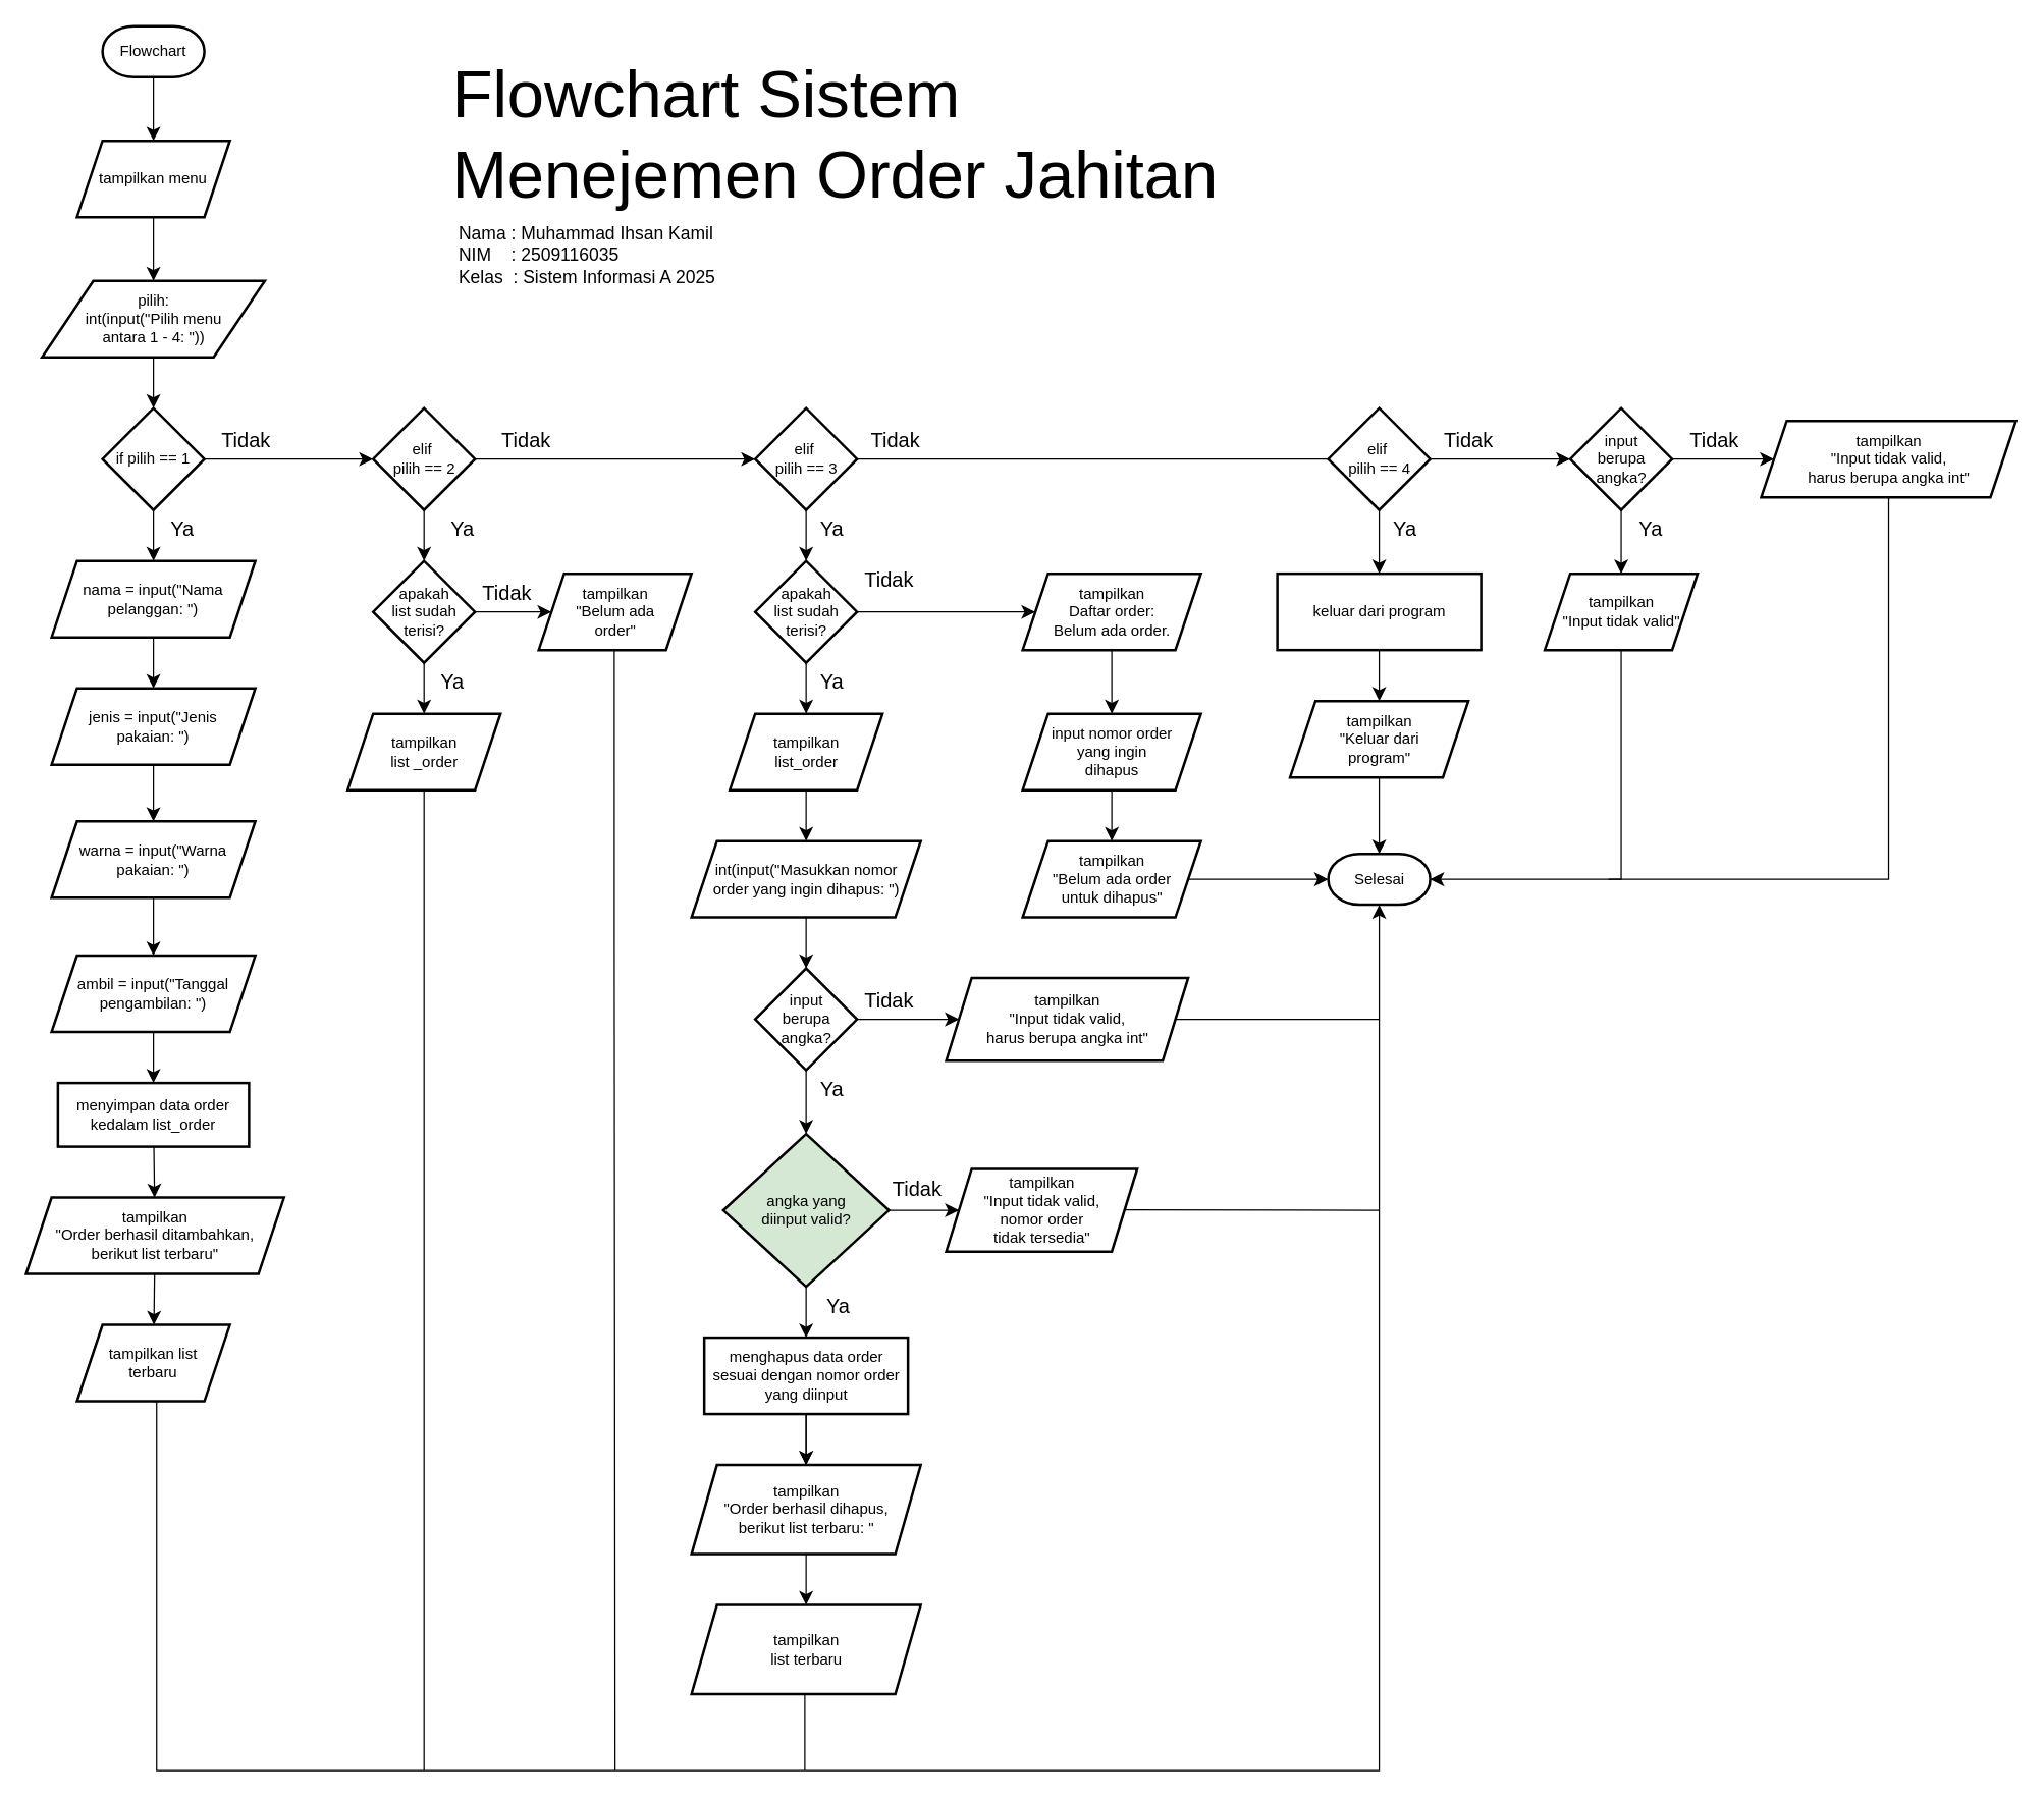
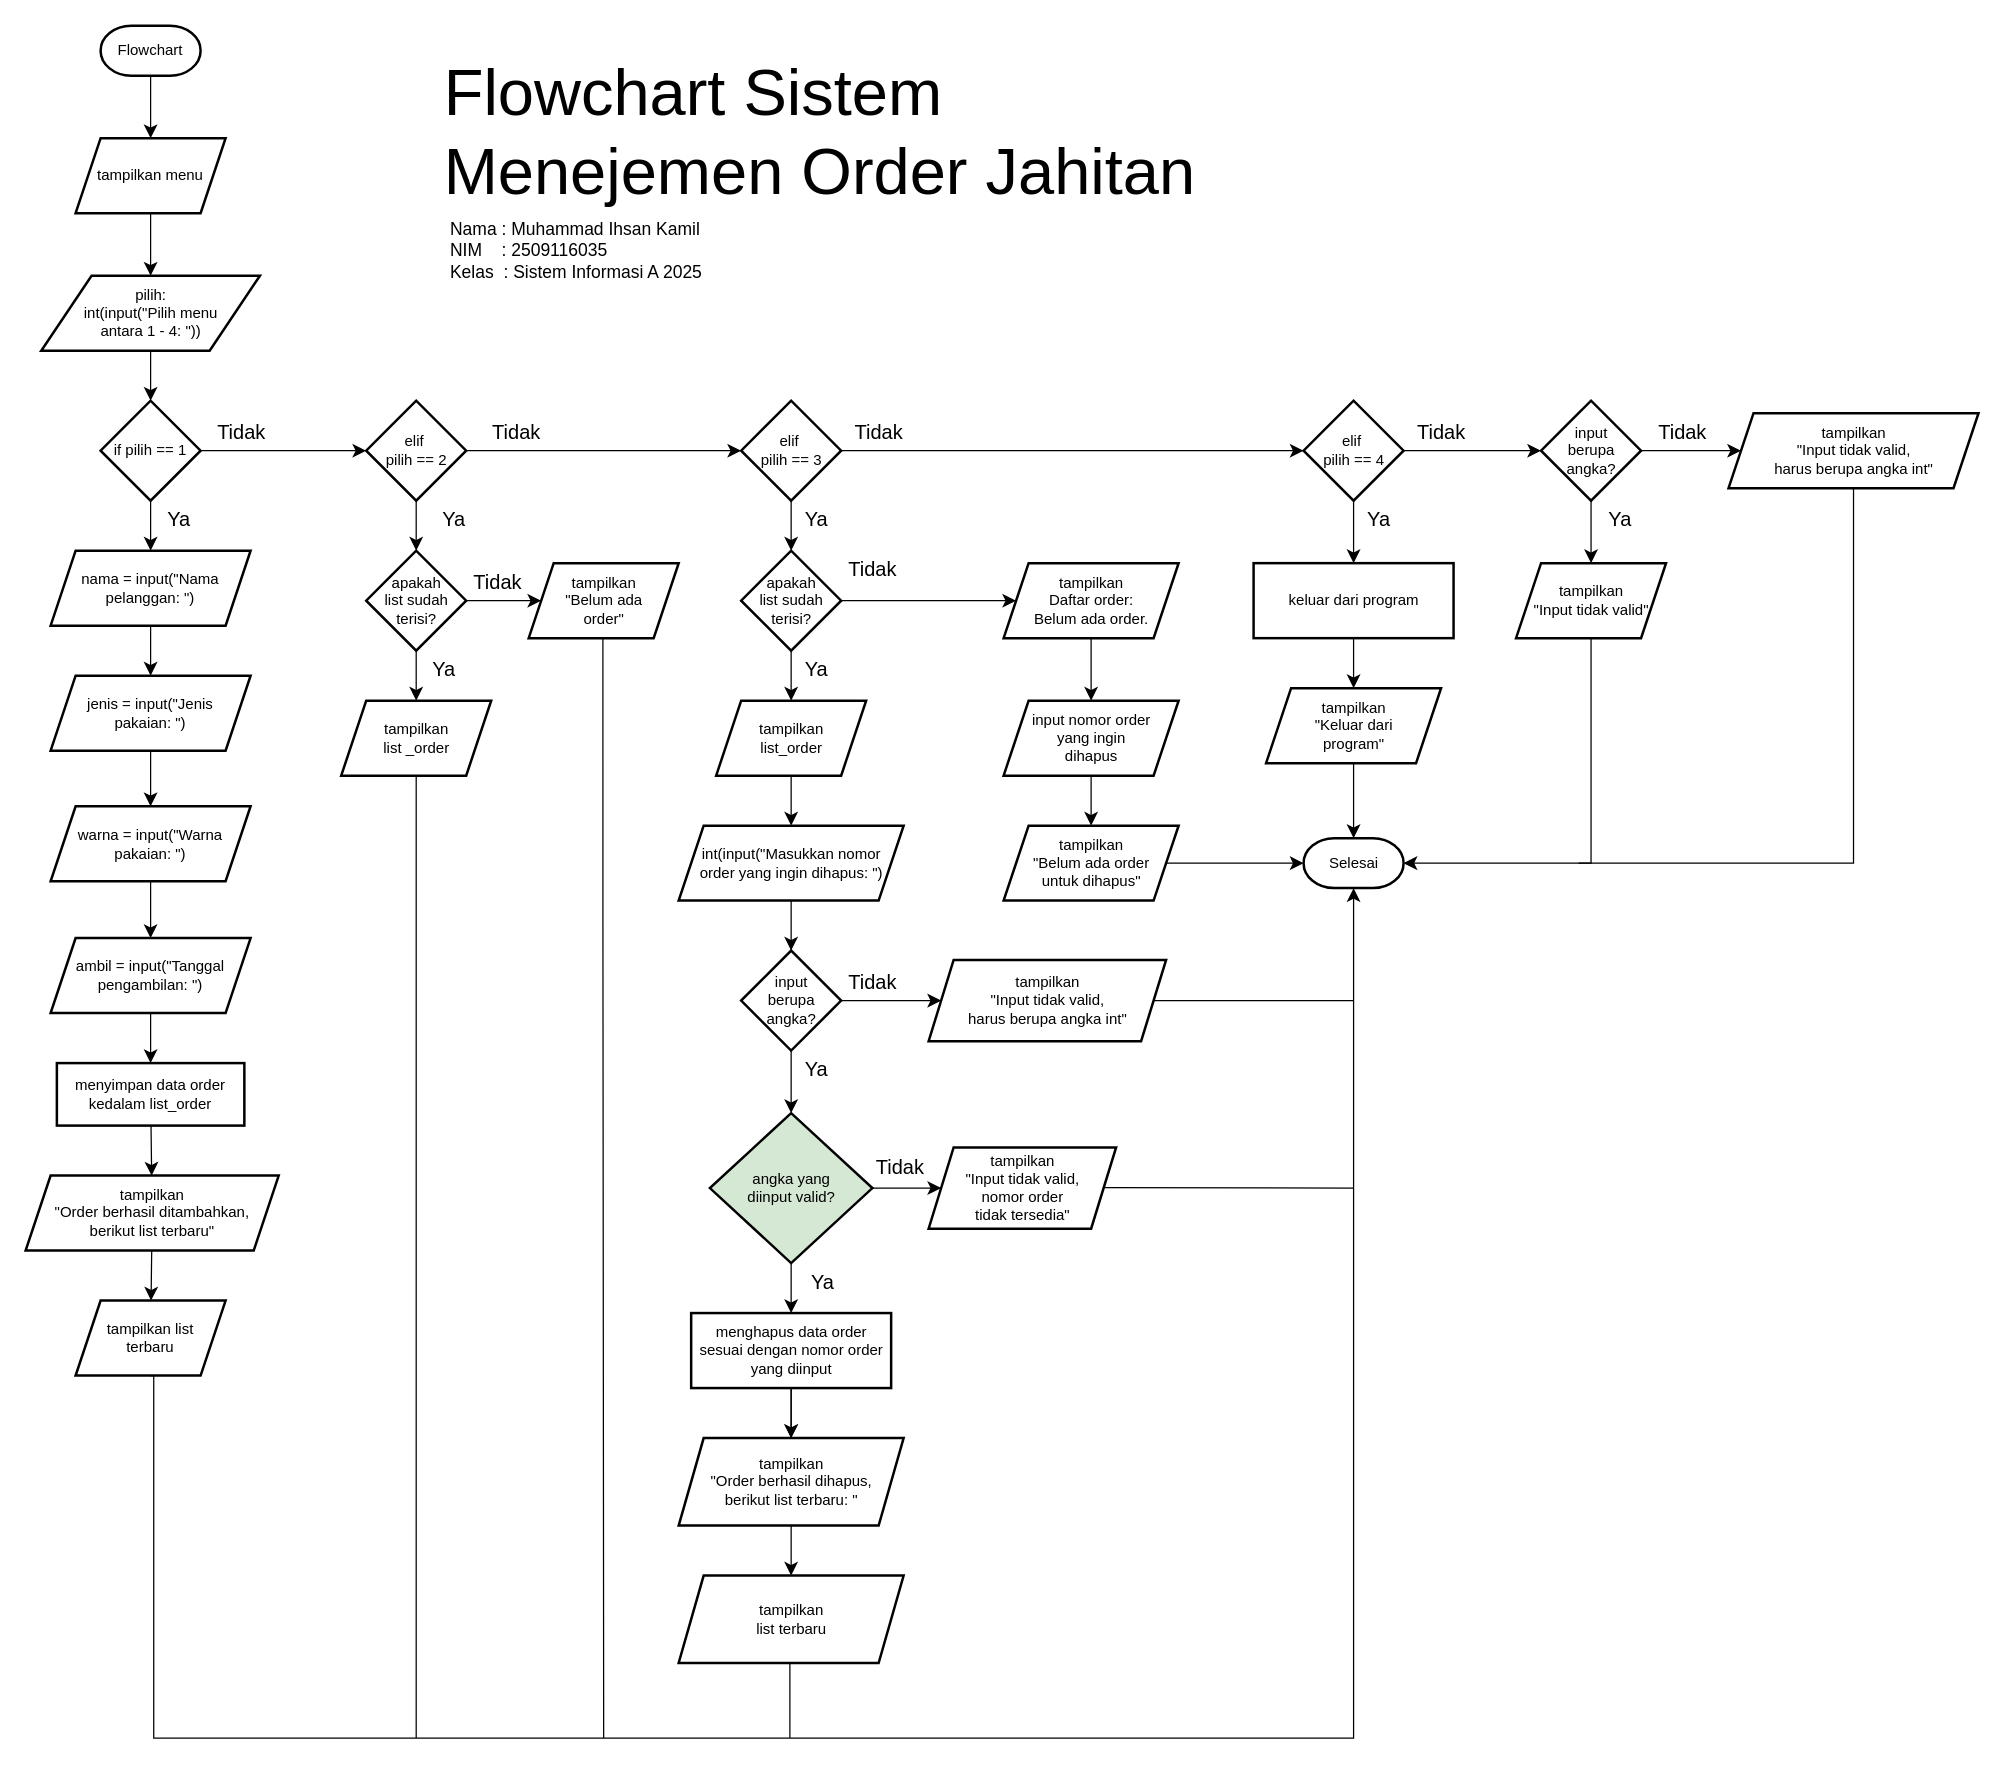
- <mxCell id="26" value="" style="edgeStyle=none;curved=1;rounded=0;orthogonalLoop=1;jettySize=auto;html=1;fontSize=12;startSize=8;endSize=8;labelBackgroundColor=none;fontColor=default;endArrow=none;" edge="1" parent="1" source="27" target="45"><mxGeometry relative="1" as="geometry" /></mxCell>
+ <mxCell id="26" value="" style="edgeStyle=none;curved=1;rounded=0;orthogonalLoop=1;jettySize=auto;html=1;fontSize=12;startSize=8;endSize=8;labelBackgroundColor=none;fontColor=default;" edge="1" parent="1" source="27" target="45"><mxGeometry relative="1" as="geometry" /></mxCell>
